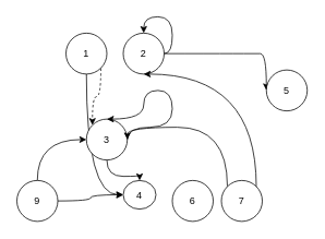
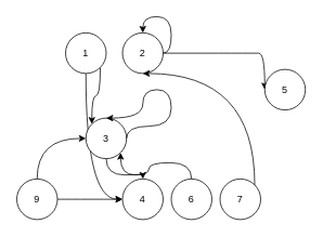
- <mxCell id="2" style="edgeStyle=orthogonalEdgeStyle;rounded=0;orthogonalLoop=1;jettySize=auto;html=1;exitX=1;exitY=1;exitDx=0;exitDy=0;entryX=0;entryY=0;entryDx=0;entryDy=0;curved=1;dashed=1;" edge="1" parent="1" source="4" target="8"><mxGeometry relative="1" as="geometry" /></mxCell>
+ <mxCell id="2" style="edgeStyle=orthogonalEdgeStyle;rounded=0;orthogonalLoop=1;jettySize=auto;html=1;exitX=1;exitY=1;exitDx=0;exitDy=0;entryX=0;entryY=0;entryDx=0;entryDy=0;curved=1;" edge="1" parent="1" source="4" target="8"><mxGeometry relative="1" as="geometry" /></mxCell>
- <mxCell id="13" style="edgeStyle=orthogonalEdgeStyle;curved=1;rounded=0;orthogonalLoop=1;jettySize=auto;html=1;exitX=0;exitY=0;exitDx=0;exitDy=0;entryX=1;entryY=0.5;entryDx=0;entryDy=0;" edge="1" parent="1" source="15" target="8"><mxGeometry relative="1" as="geometry"><Array as="points"><mxPoint x="277" y="155" /></Array></mxGeometry></mxCell>
+ <mxCell id="11" style="edgeStyle=orthogonalEdgeStyle;curved=1;rounded=0;orthogonalLoop=1;jettySize=auto;html=1;exitX=0.5;exitY=0;exitDx=0;exitDy=0;entryX=1;entryY=1;entryDx=0;entryDy=0;" edge="1" parent="1" source="12" target="8"><mxGeometry relative="1" as="geometry" /></mxCell>
- <mxCell id="9" value="4" style="ellipse;whiteSpace=wrap;html=1;aspect=fixed;" parent="1" vertex="1"><mxGeometry x="150" y="220" width="40" height="35" as="geometry" /></mxCell>
+ <mxCell id="9" value="4" style="ellipse;whiteSpace=wrap;html=1;aspect=fixed;" parent="1" vertex="1"><mxGeometry x="150" y="220" width="50" height="50" as="geometry" /></mxCell>
